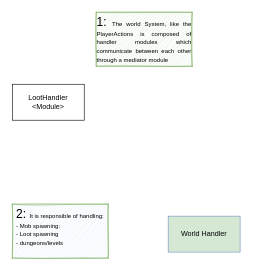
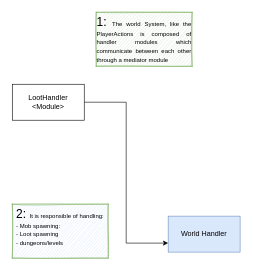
+ <mxCell id="2" style="edgeStyle=orthogonalEdgeStyle;rounded=0;orthogonalLoop=1;jettySize=auto;html=1;entryX=0;entryY=0.75;entryDx=0;entryDy=0;" edge="1" parent="1" source="3" target="4"><mxGeometry relative="1" as="geometry" /></mxCell>
- <mxCell id="4" value="World Handler" style="rounded=0;whiteSpace=wrap;html=1;fillColor=#d5e8d4;strokeColor=#6c8ebf;" parent="1" vertex="1"><mxGeometry x="280" y="360" width="120" height="60" as="geometry" /></mxCell>
+ <mxCell id="4" value="World Handler" style="rounded=0;whiteSpace=wrap;html=1;fillColor=#dae8fc;strokeColor=#6c8ebf;" parent="1" vertex="1"><mxGeometry x="280" y="360" width="120" height="60" as="geometry" /></mxCell>
